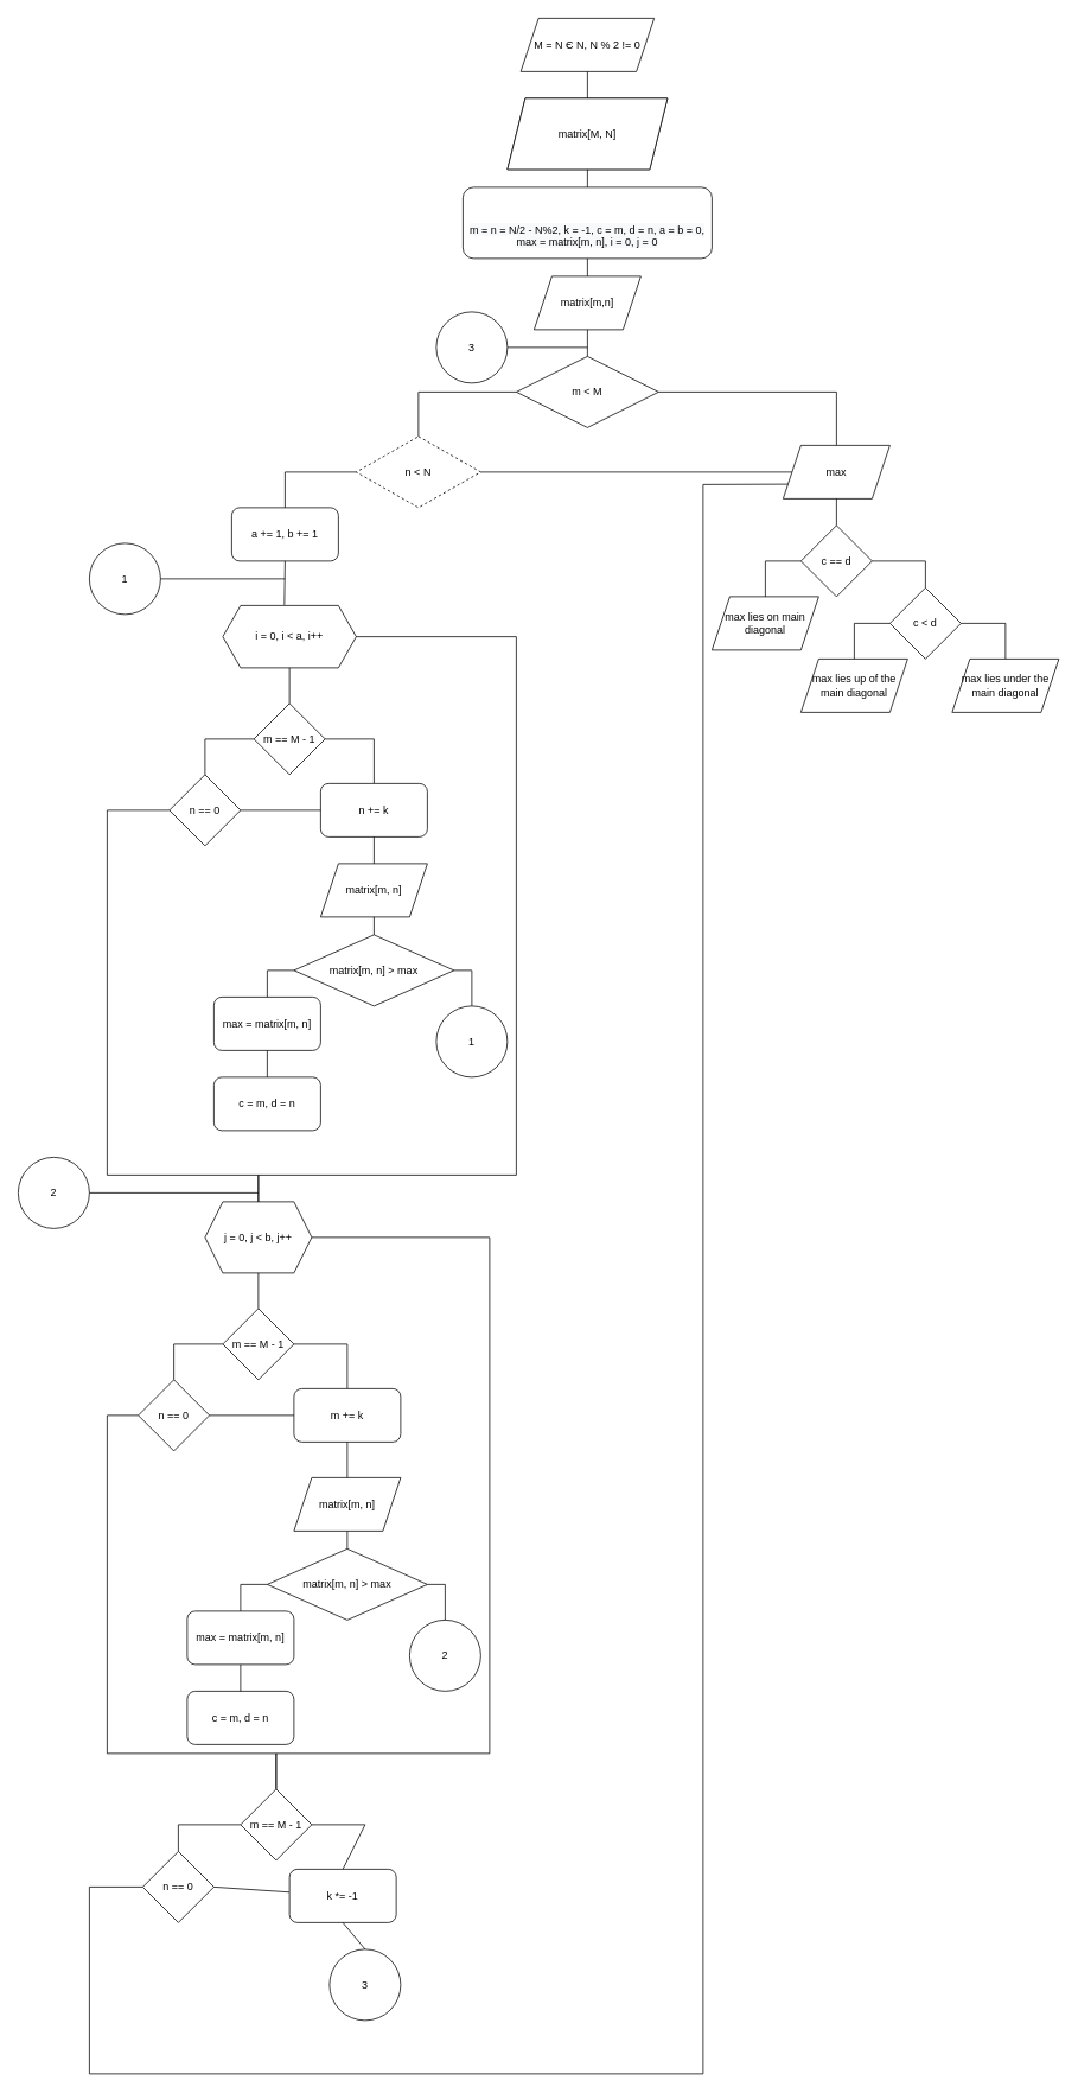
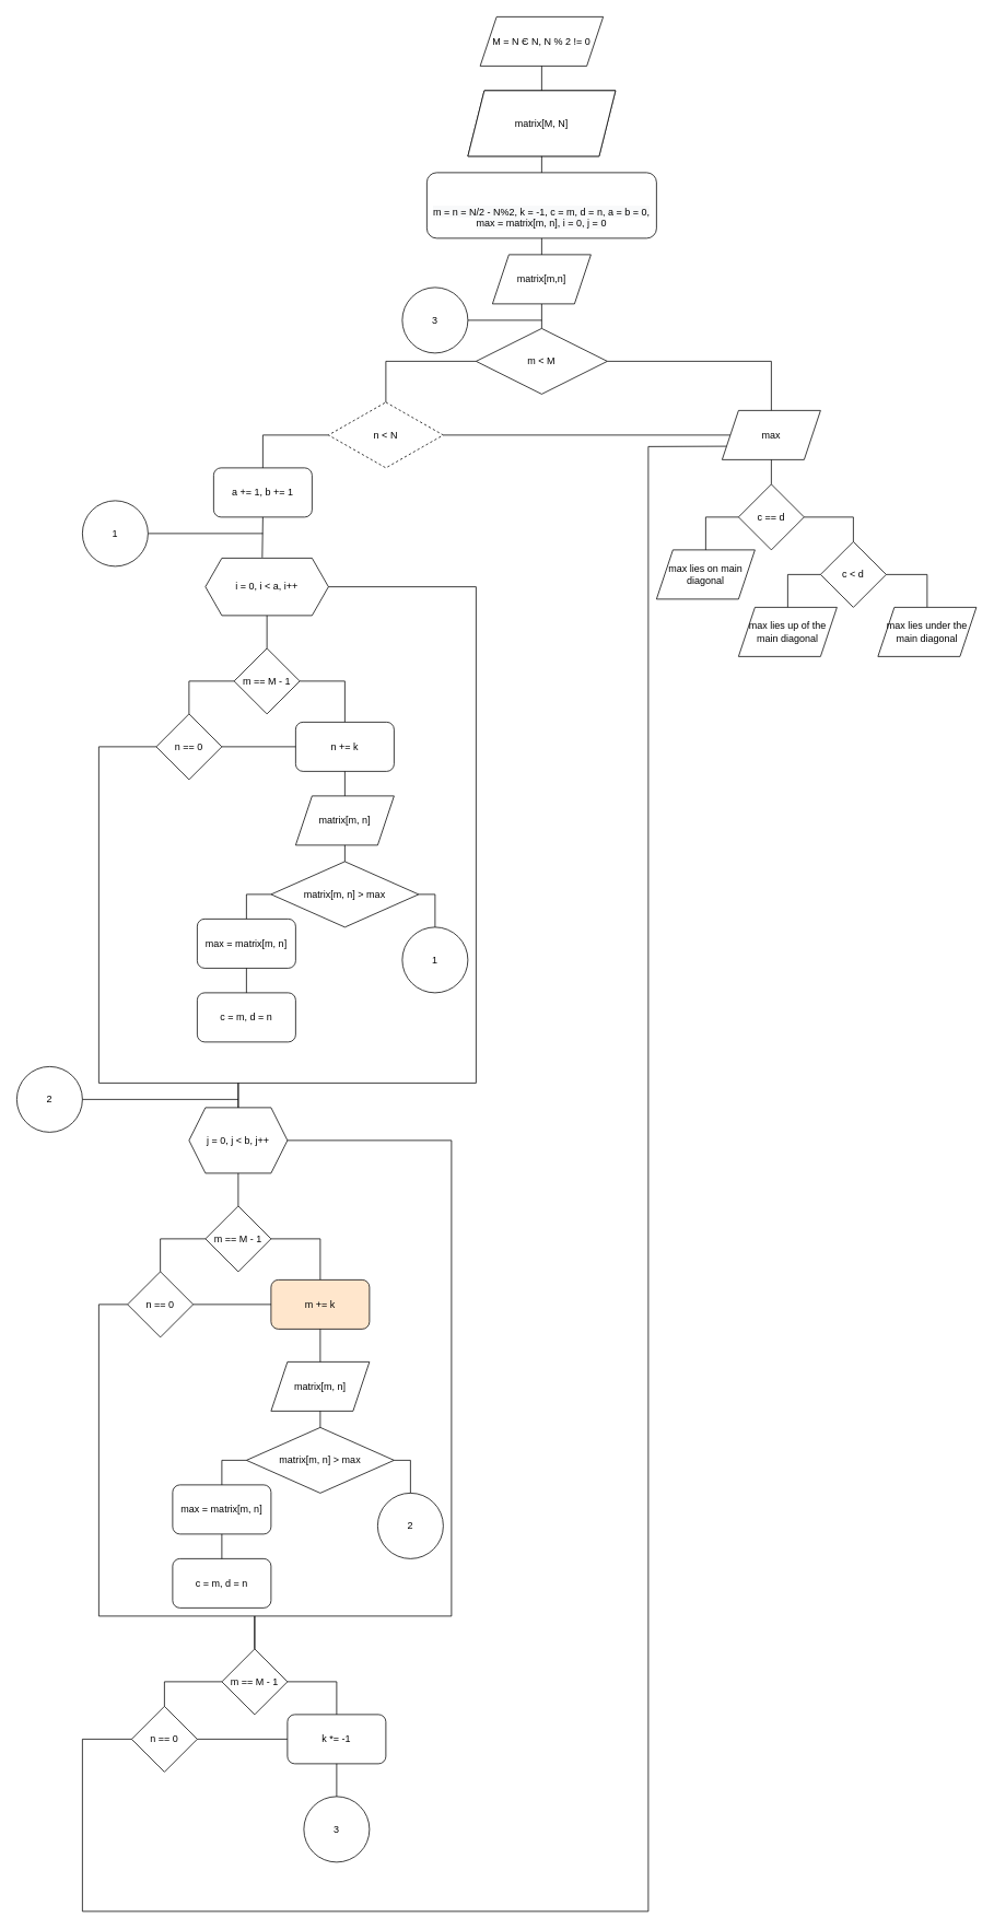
- <mxCell id="45" value="m += k" style="rounded=1;whiteSpace=wrap;html=1;" vertex="1" parent="1"><mxGeometry x="330" y="1560" width="120" height="60" as="geometry" /></mxCell>
+ <mxCell id="45" value="m += k" style="rounded=1;whiteSpace=wrap;html=1;fillColor=#ffe6cc;" vertex="1" parent="1"><mxGeometry x="330" y="1560" width="120" height="60" as="geometry" /></mxCell>
- <mxCell id="67" value="k *= -1" style="rounded=1;whiteSpace=wrap;html=1;" vertex="1" parent="1"><mxGeometry x="325" y="2100" width="120" height="60" as="geometry" /></mxCell>
+ <mxCell id="67" value="k *= -1" style="rounded=1;whiteSpace=wrap;html=1;" vertex="1" parent="1"><mxGeometry x="350" y="2090" width="120" height="60" as="geometry" /></mxCell>
